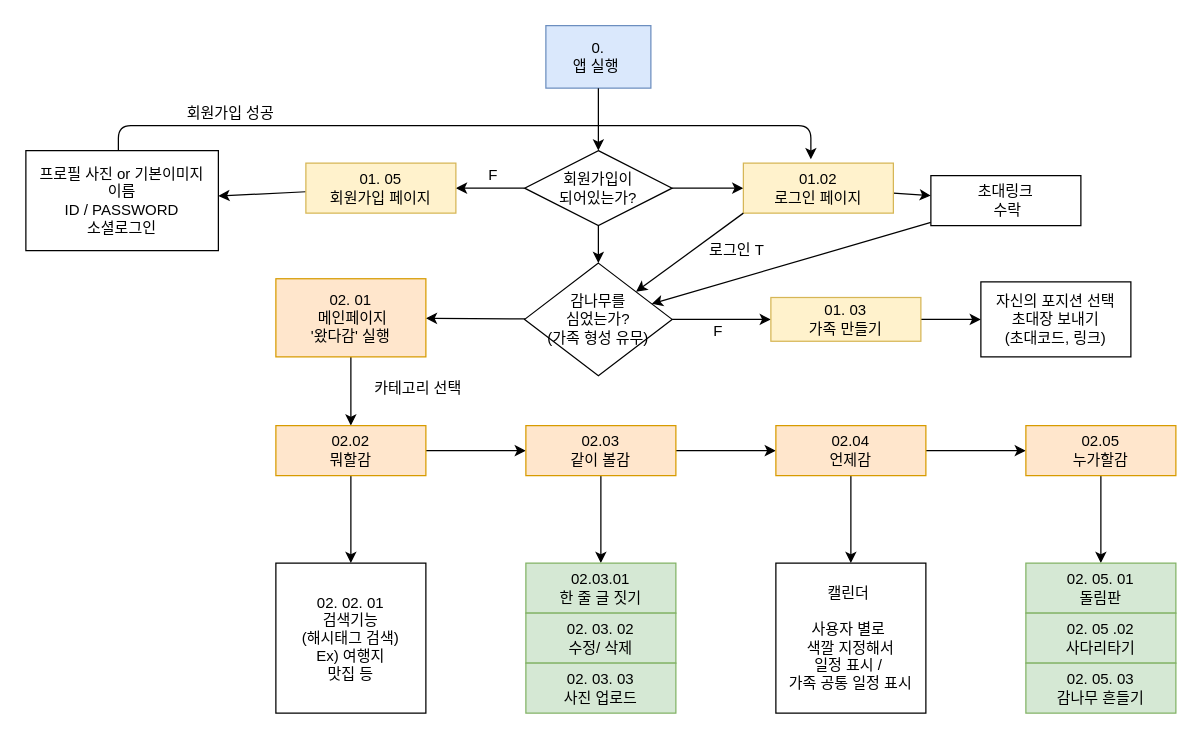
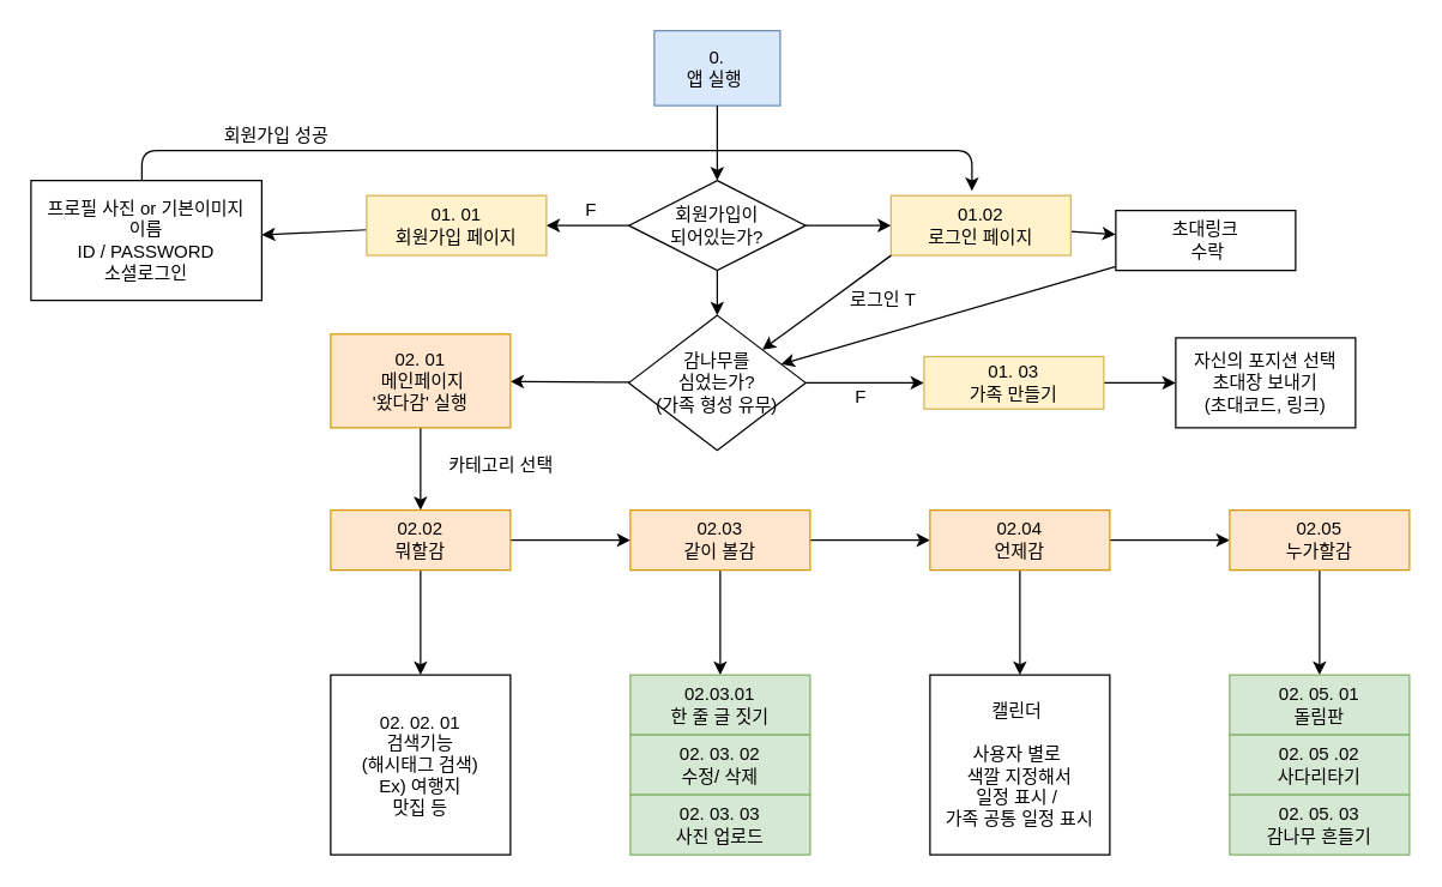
- <mxCell id="8" value="01. 05&lt;br&gt;회원가입 페이지" style="whiteSpace=wrap;html=1;fillColor=#fff2cc;strokeColor=#d6b656;" vertex="1" parent="1"><mxGeometry x="244" y="130" width="120" height="40" as="geometry" /></mxCell>
+ <mxCell id="8" value="01. 01&lt;br&gt;회원가입 페이지" style="whiteSpace=wrap;html=1;fillColor=#fff2cc;strokeColor=#d6b656;" vertex="1" parent="1"><mxGeometry x="244" y="130" width="120" height="40" as="geometry" /></mxCell>
